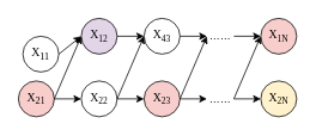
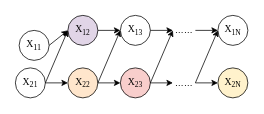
- <mxCell id="6" value="&lt;span style=&quot;font-family: &amp;#34;times new roman&amp;#34; ; font-size: 13px ; white-space: normal&quot;&gt;X&lt;/span&gt;&lt;sub style=&quot;font-family: &amp;#34;times new roman&amp;#34; ; white-space: normal&quot;&gt;43&lt;/sub&gt;" style="ellipse;whiteSpace=wrap;html=1;aspect=fixed;" vertex="1" parent="1"><mxGeometry x="160" y="20" width="40" height="40" as="geometry" /></mxCell>
+ <mxCell id="6" value="&lt;span style=&quot;font-family: &amp;#34;times new roman&amp;#34; ; font-size: 13px ; white-space: normal&quot;&gt;X&lt;/span&gt;&lt;sub style=&quot;font-family: &amp;#34;times new roman&amp;#34; ; white-space: normal&quot;&gt;13&lt;/sub&gt;" style="ellipse;whiteSpace=wrap;html=1;aspect=fixed;" vertex="1" parent="1"><mxGeometry x="160" y="20" width="40" height="40" as="geometry" /></mxCell>
- <mxCell id="8" value="&lt;span style=&quot;font-family: &amp;#34;times new roman&amp;#34; ; font-size: 13px ; white-space: normal&quot;&gt;X&lt;/span&gt;&lt;sub style=&quot;font-family: &amp;#34;times new roman&amp;#34; ; white-space: normal&quot;&gt;1N&lt;/sub&gt;" style="ellipse;whiteSpace=wrap;html=1;aspect=fixed;fillColor=#f8cecc;" vertex="1" parent="1"><mxGeometry x="290" y="20" width="40" height="40" as="geometry" /></mxCell>
+ <mxCell id="8" value="&lt;span style=&quot;font-family: &amp;#34;times new roman&amp;#34; ; font-size: 13px ; white-space: normal&quot;&gt;X&lt;/span&gt;&lt;sub style=&quot;font-family: &amp;#34;times new roman&amp;#34; ; white-space: normal&quot;&gt;1N&lt;/sub&gt;" style="ellipse;whiteSpace=wrap;html=1;aspect=fixed;" vertex="1" parent="1"><mxGeometry x="290" y="20" width="40" height="40" as="geometry" /></mxCell>
- <mxCell id="3" value="&lt;span style=&quot;font-family: &amp;#34;times new roman&amp;#34; ; font-size: 13px ; white-space: normal&quot;&gt;X&lt;sub&gt;2&lt;/sub&gt;&lt;/span&gt;&lt;sub style=&quot;font-family: &amp;#34;times new roman&amp;#34; ; white-space: normal&quot;&gt;1&lt;/sub&gt;" style="ellipse;whiteSpace=wrap;html=1;aspect=fixed;fillColor=#f8cecc;" vertex="1" parent="1"><mxGeometry x="20" y="90" width="40" height="40" as="geometry" /></mxCell>
+ <mxCell id="3" value="&lt;span style=&quot;font-family: &amp;#34;times new roman&amp;#34; ; font-size: 13px ; white-space: normal&quot;&gt;X&lt;sub&gt;2&lt;/sub&gt;&lt;/span&gt;&lt;sub style=&quot;font-family: &amp;#34;times new roman&amp;#34; ; white-space: normal&quot;&gt;1&lt;/sub&gt;" style="ellipse;whiteSpace=wrap;html=1;aspect=fixed;" vertex="1" parent="1"><mxGeometry x="20" y="90" width="40" height="40" as="geometry" /></mxCell>
- <mxCell id="5" value="&lt;span style=&quot;font-family: &amp;#34;times new roman&amp;#34; ; font-size: 13px&quot;&gt;X&lt;/span&gt;&lt;sub style=&quot;font-family: &amp;#34;times new roman&amp;#34;&quot;&gt;22&lt;/sub&gt;" style="ellipse;whiteSpace=wrap;html=1;aspect=fixed;" vertex="1" parent="1"><mxGeometry x="90" y="90" width="40" height="40" as="geometry" /></mxCell>
+ <mxCell id="5" value="&lt;span style=&quot;font-family: &amp;#34;times new roman&amp;#34; ; font-size: 13px&quot;&gt;X&lt;/span&gt;&lt;sub style=&quot;font-family: &amp;#34;times new roman&amp;#34;&quot;&gt;22&lt;/sub&gt;" style="ellipse;whiteSpace=wrap;html=1;aspect=fixed;fillColor=#ffe6cc;" vertex="1" parent="1"><mxGeometry x="90" y="90" width="40" height="40" as="geometry" /></mxCell>
